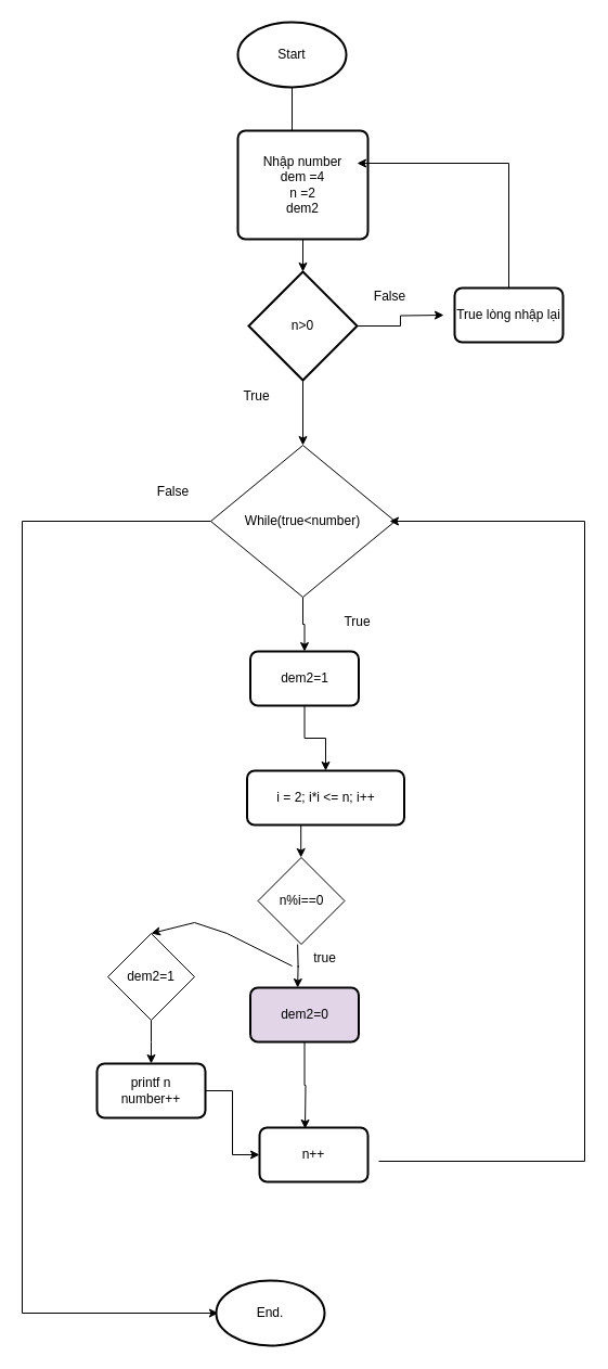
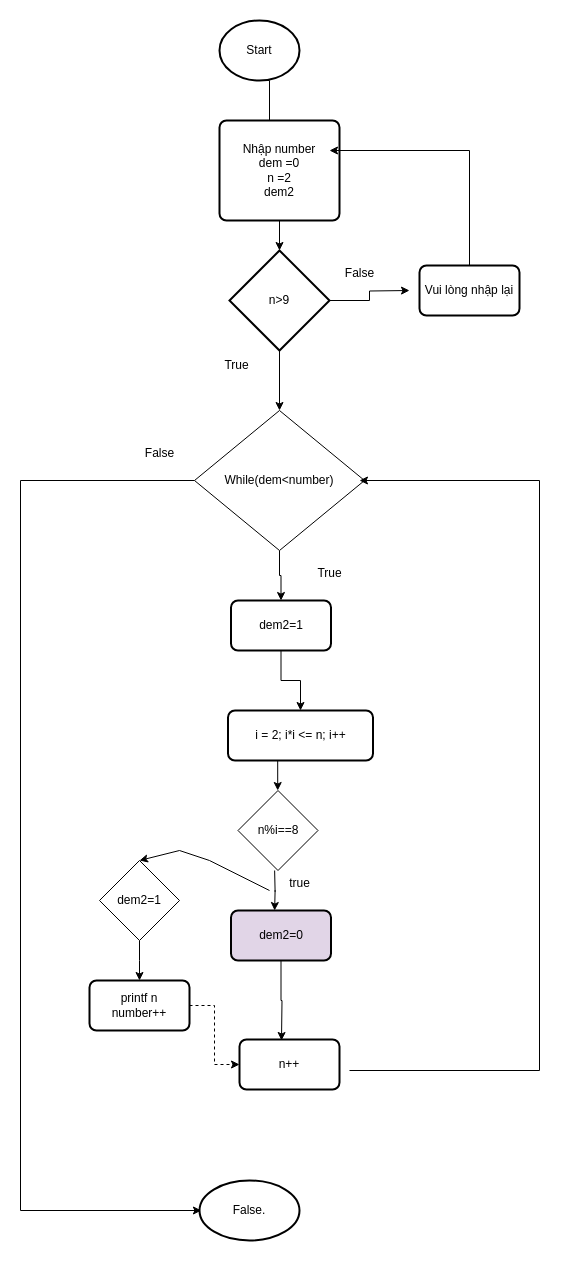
- <mxCell id="3" value="Start" style="strokeWidth=2;html=1;shape=mxgraph.flowchart.start_1;whiteSpace=wrap;" vertex="1" parent="1"><mxGeometry x="219" y="20" width="100" height="60" as="geometry" /></mxCell>
+ <mxCell id="3" value="Start" style="strokeWidth=2;html=1;shape=mxgraph.flowchart.start_1;whiteSpace=wrap;" vertex="1" parent="1"><mxGeometry x="219" y="20" width="80" height="60" as="geometry" /></mxCell>
- <mxCell id="5" value="Nhập number&lt;div&gt;dem =4&lt;/div&gt;&lt;div&gt;n =2&lt;/div&gt;&lt;div&gt;dem2&lt;/div&gt;" style="rounded=1;whiteSpace=wrap;html=1;absoluteArcSize=1;arcSize=14;strokeWidth=2;" vertex="1" parent="1"><mxGeometry x="219" y="120" width="120" height="100" as="geometry" /></mxCell>
+ <mxCell id="5" value="Nhập number&lt;div&gt;dem =0&lt;/div&gt;&lt;div&gt;n =2&lt;/div&gt;&lt;div&gt;dem2&lt;/div&gt;" style="rounded=1;whiteSpace=wrap;html=1;absoluteArcSize=1;arcSize=14;strokeWidth=2;" vertex="1" parent="1"><mxGeometry x="219" y="120" width="120" height="100" as="geometry" /></mxCell>
- <mxCell id="12" value="True lòng nhập lại" style="rounded=1;whiteSpace=wrap;html=1;absoluteArcSize=1;arcSize=14;strokeWidth=2;" vertex="1" parent="1"><mxGeometry x="419" y="265" width="100" height="50" as="geometry" /></mxCell>
+ <mxCell id="12" value="Vui lòng nhập lại" style="rounded=1;whiteSpace=wrap;html=1;absoluteArcSize=1;arcSize=14;strokeWidth=2;" vertex="1" parent="1"><mxGeometry x="419" y="265" width="100" height="50" as="geometry" /></mxCell>
- <mxCell id="8" value="n&amp;gt;0" style="strokeWidth=2;html=1;shape=mxgraph.flowchart.decision;whiteSpace=wrap;" vertex="1" parent="1"><mxGeometry x="229.002" y="250" width="100" height="100" as="geometry" /></mxCell>
+ <mxCell id="8" value="n&amp;gt;9" style="strokeWidth=2;html=1;shape=mxgraph.flowchart.decision;whiteSpace=wrap;" vertex="1" parent="1"><mxGeometry x="229.002" y="250" width="100" height="100" as="geometry" /></mxCell>
- <mxCell id="20" value="While(true&amp;lt;number)" style="rhombus;whiteSpace=wrap;html=1;" vertex="1" parent="1"><mxGeometry x="194" y="410" width="170" height="140" as="geometry" /></mxCell>
+ <mxCell id="20" value="While(dem&amp;lt;number)" style="rhombus;whiteSpace=wrap;html=1;" vertex="1" parent="1"><mxGeometry x="194" y="410" width="170" height="140" as="geometry" /></mxCell>
- <mxCell id="21" value="n%i==0" style="rhombus;whiteSpace=wrap;html=1;" vertex="1" parent="1"><mxGeometry x="237.5" y="790" width="80" height="80" as="geometry" /></mxCell>
+ <mxCell id="21" value="n%i==8" style="rhombus;whiteSpace=wrap;html=1;" vertex="1" parent="1"><mxGeometry x="237.5" y="790" width="80" height="80" as="geometry" /></mxCell>
- <mxCell id="27" style="edgeStyle=orthogonalEdgeStyle;rounded=0;orthogonalLoop=1;jettySize=auto;html=1;exitX=1;exitY=0.5;exitDx=0;exitDy=0;entryX=0;entryY=0.5;entryDx=0;entryDy=0;" edge="1" parent="1" source="28" target="30"><mxGeometry relative="1" as="geometry"><mxPoint x="219" y="1070" as="targetPoint" /></mxGeometry></mxCell>
+ <mxCell id="27" style="edgeStyle=orthogonalEdgeStyle;rounded=0;orthogonalLoop=1;jettySize=auto;html=1;exitX=1;exitY=0.5;exitDx=0;exitDy=0;entryX=0;entryY=0.5;entryDx=0;entryDy=0;dashed=1;" edge="1" parent="1" source="28" target="30"><mxGeometry relative="1" as="geometry"><mxPoint x="219" y="1070" as="targetPoint" /></mxGeometry></mxCell>
- <mxCell id="31" value="End." style="strokeWidth=2;html=1;shape=mxgraph.flowchart.start_1;whiteSpace=wrap;" vertex="1" parent="1"><mxGeometry x="199" y="1180" width="100" height="60" as="geometry" /></mxCell>
+ <mxCell id="31" value="False." style="strokeWidth=2;html=1;shape=mxgraph.flowchart.start_1;whiteSpace=wrap;" vertex="1" parent="1"><mxGeometry x="199" y="1180" width="100" height="60" as="geometry" /></mxCell>
